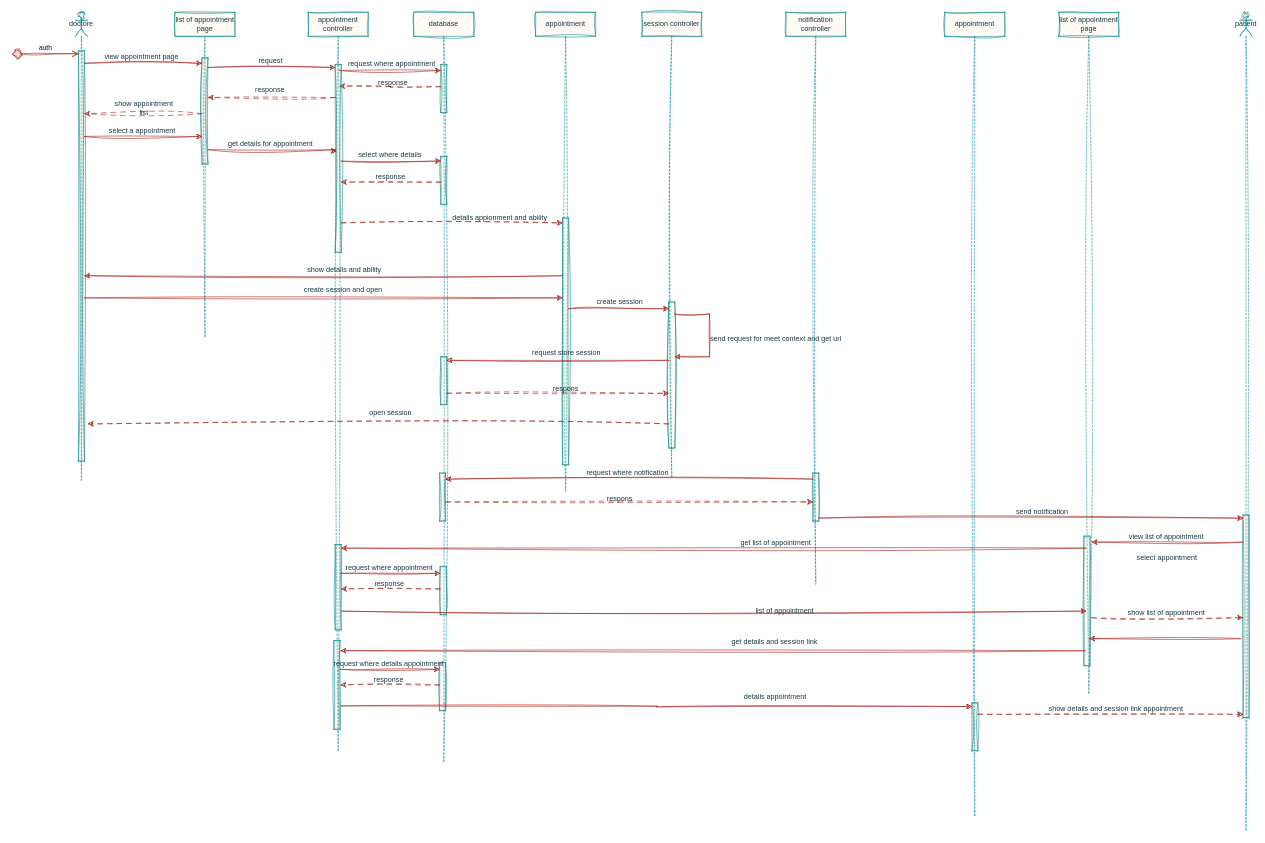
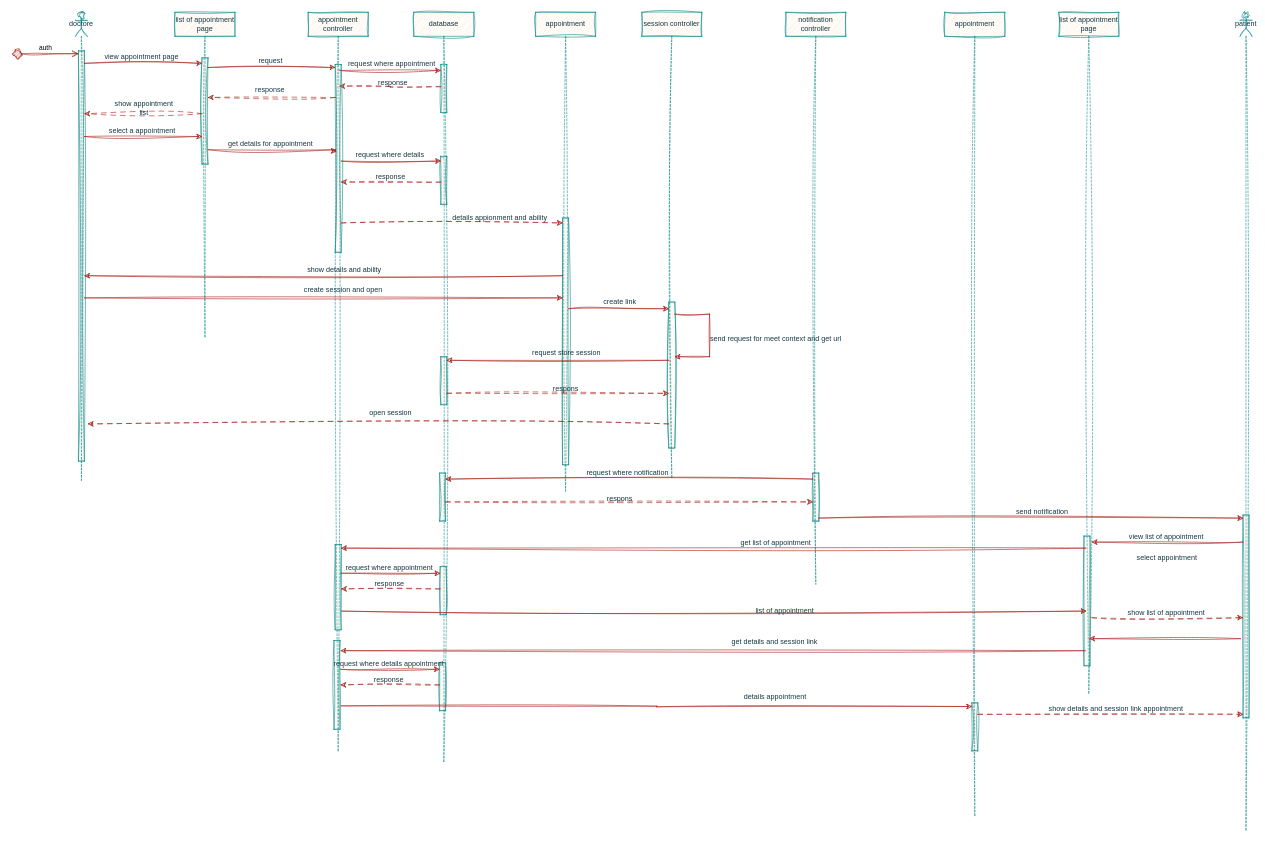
- <mxCell id="34" value="select where details" style="text;html=1;align=center;verticalAlign=middle;resizable=0;points=[];autosize=1;strokeColor=none;fillColor=none;fontColor=#143642;sketch=1;curveFitting=1;jiggle=2;labelBackgroundColor=none;" vertex="1" parent="1"><mxGeometry x="583" y="245" width="132" height="26" as="geometry" /></mxCell>
+ <mxCell id="34" value="request where details" style="text;html=1;align=center;verticalAlign=middle;resizable=0;points=[];autosize=1;strokeColor=none;fillColor=none;fontColor=#143642;sketch=1;curveFitting=1;jiggle=2;labelBackgroundColor=none;" vertex="1" parent="1"><mxGeometry x="583" y="245" width="132" height="26" as="geometry" /></mxCell>
- <mxCell id="49" value="create session" style="text;html=1;align=center;verticalAlign=middle;resizable=0;points=[];autosize=1;strokeColor=none;fillColor=none;fontColor=#143642;sketch=1;curveFitting=1;jiggle=2;labelBackgroundColor=none;" vertex="1" parent="1"><mxGeometry x="984" y="489" width="95" height="26" as="geometry" /></mxCell>
+ <mxCell id="49" value="create link" style="text;html=1;align=center;verticalAlign=middle;resizable=0;points=[];autosize=1;strokeColor=none;fillColor=none;fontColor=#143642;sketch=1;curveFitting=1;jiggle=2;labelBackgroundColor=none;" vertex="1" parent="1"><mxGeometry x="984" y="489" width="95" height="26" as="geometry" /></mxCell>
